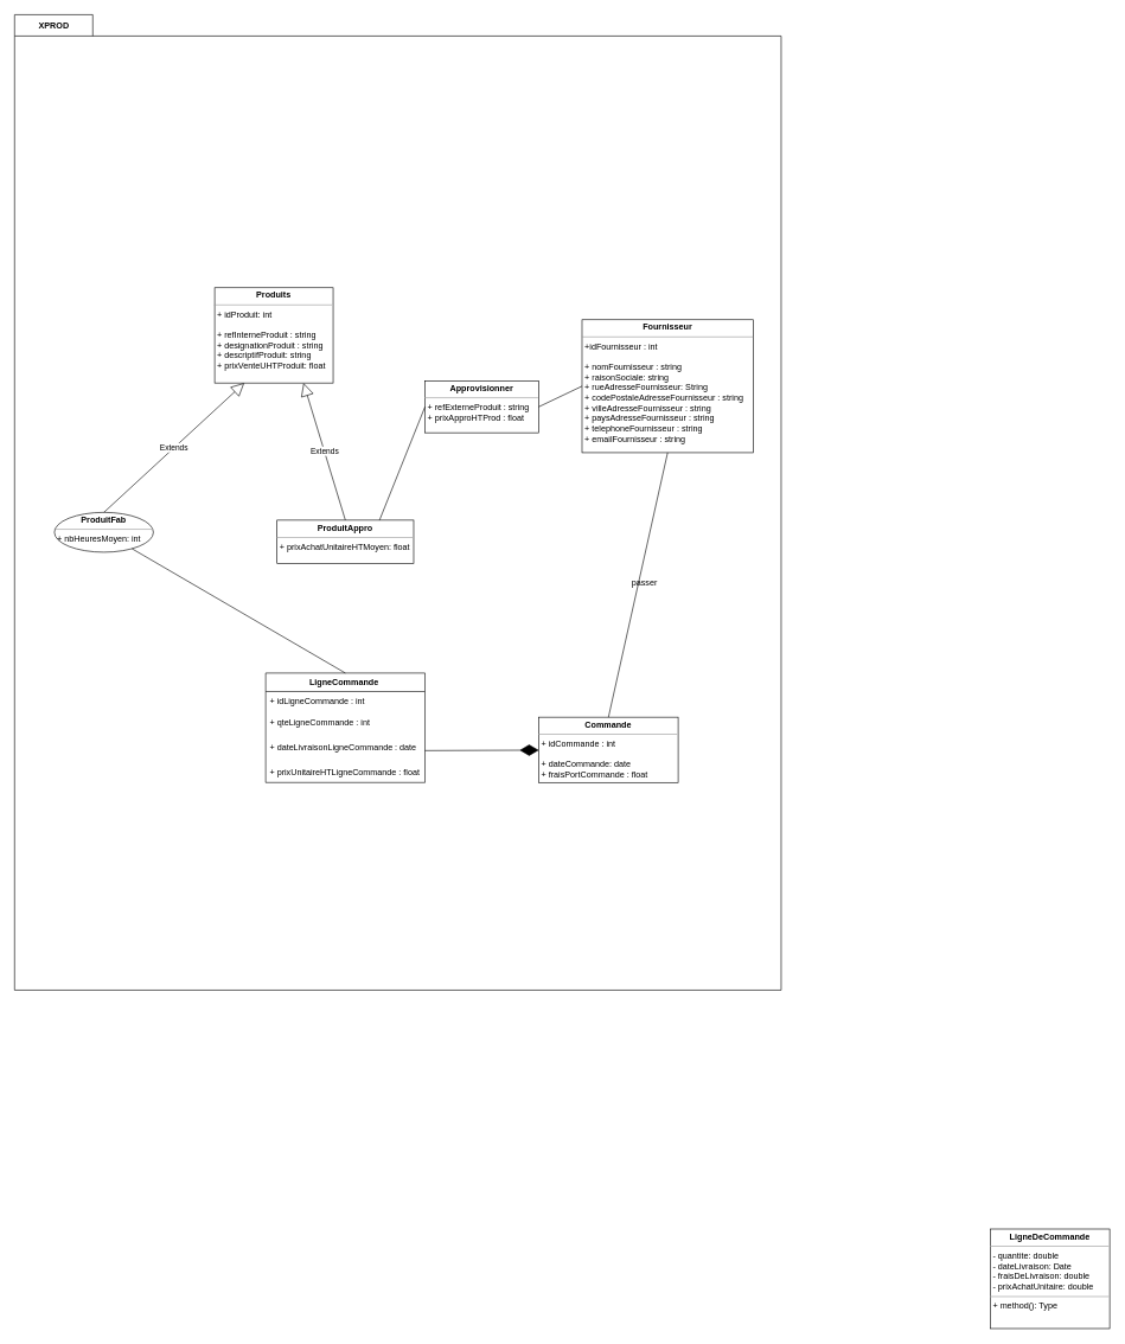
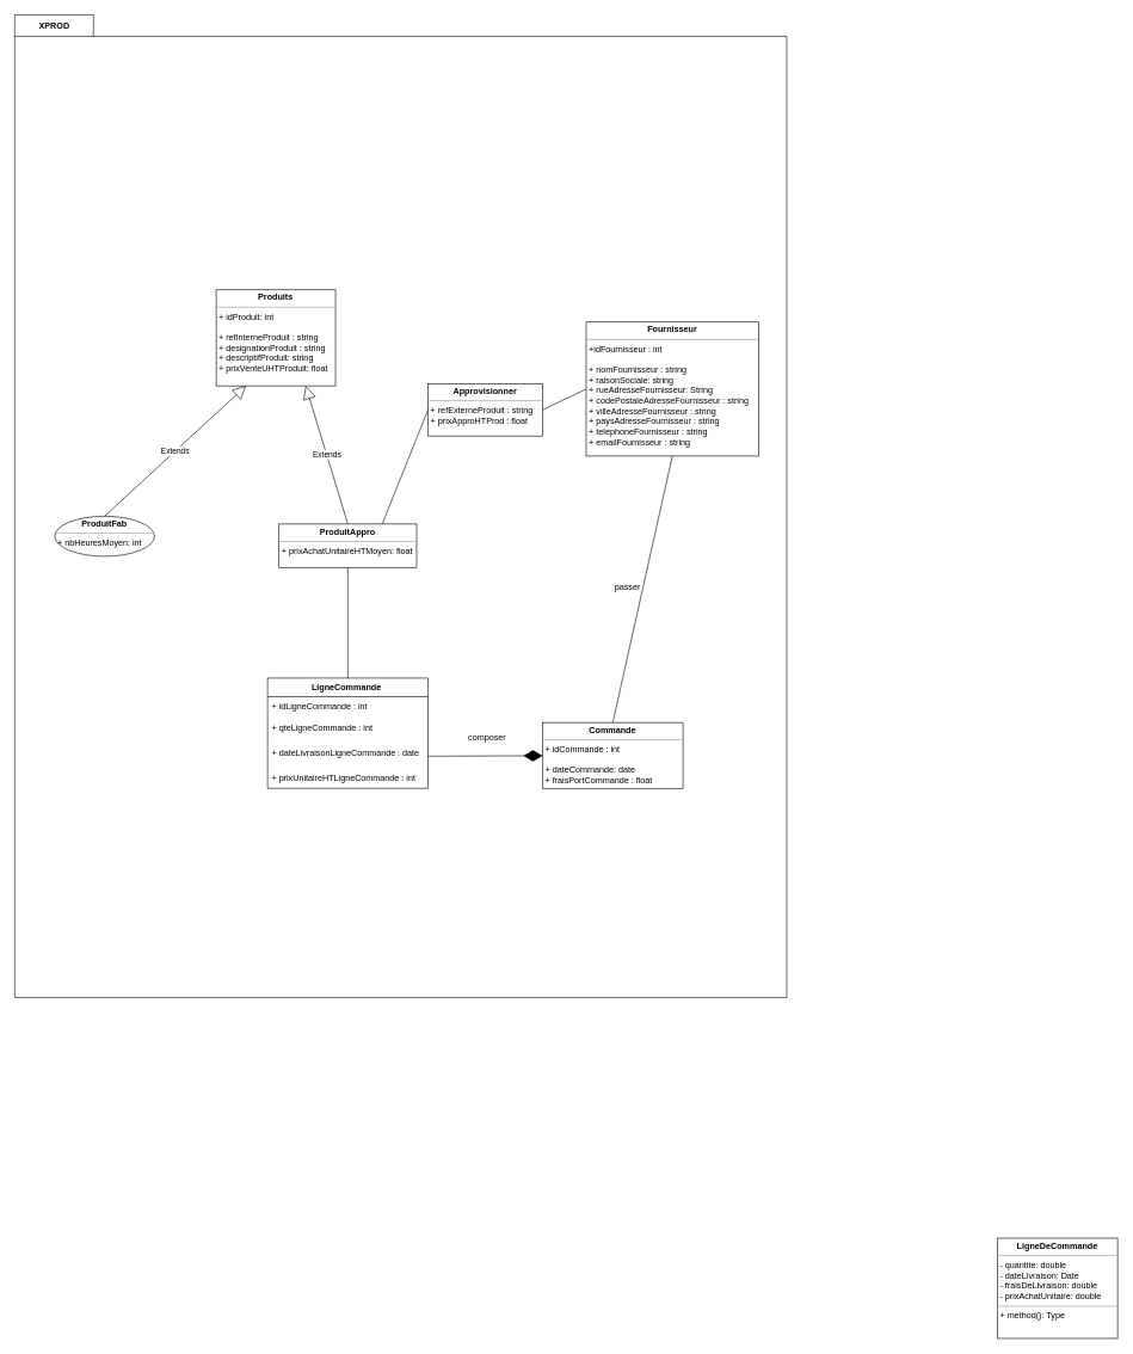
- <mxCell id="18" value="passer" style="text;html=1;strokeColor=none;fillColor=none;align=center;verticalAlign=middle;whiteSpace=wrap;rounded=0;" vertex="1" parent="3"><mxGeometry x="856" y="784" width="60" height="30" as="geometry" /></mxCell>
+ <mxCell id="18" value="passer" style="text;html=1;strokeColor=none;fillColor=none;align=center;verticalAlign=middle;whiteSpace=wrap;rounded=0;" vertex="1" parent="3"><mxGeometry x="826" y="784" width="60" height="30" as="geometry" /></mxCell>
- <mxCell id="21" value="" style="endArrow=none;html=1;rounded=0;exitX=0.5;exitY=0;exitDx=0;exitDy=0;" edge="1" parent="3" source="10" target="6"><mxGeometry width="50" height="50" relative="1" as="geometry"><mxPoint x="644" y="540" as="sourcePoint" /><mxPoint x="694" y="490" as="targetPoint" /></mxGeometry></mxCell>
+ <mxCell id="21" value="" style="endArrow=none;html=1;rounded=0;exitX=0.5;exitY=0;exitDx=0;exitDy=0;entryX=0.5;entryY=1;entryDx=0;entryDy=0;" edge="1" parent="3" source="10" target="5"><mxGeometry width="50" height="50" relative="1" as="geometry"><mxPoint x="644" y="540" as="sourcePoint" /><mxPoint x="694" y="490" as="targetPoint" /></mxGeometry></mxCell>
+ <mxCell id="20" value="composer" style="text;html=1;strokeColor=none;fillColor=none;align=center;verticalAlign=middle;whiteSpace=wrap;rounded=0;" vertex="1" parent="3"><mxGeometry x="630" y="994" width="60" height="30" as="geometry" /></mxCell>
- <mxCell id="14" value="+ prixUnitaireHTLigneCommande : float" style="text;strokeColor=none;fillColor=none;align=left;verticalAlign=top;spacingLeft=4;spacingRight=4;overflow=hidden;rotatable=0;points=[[0,0.5],[1,0.5]];portConstraint=eastwest;" vertex="1" parent="10"><mxGeometry y="126.778" width="224" height="27.22" as="geometry" /></mxCell>
+ <mxCell id="14" value="+ prixUnitaireHTLigneCommande : int" style="text;strokeColor=none;fillColor=none;align=left;verticalAlign=top;spacingLeft=4;spacingRight=4;overflow=hidden;rotatable=0;points=[[0,0.5],[1,0.5]];portConstraint=eastwest;" vertex="1" parent="10"><mxGeometry y="126.778" width="224" height="27.22" as="geometry" /></mxCell>
